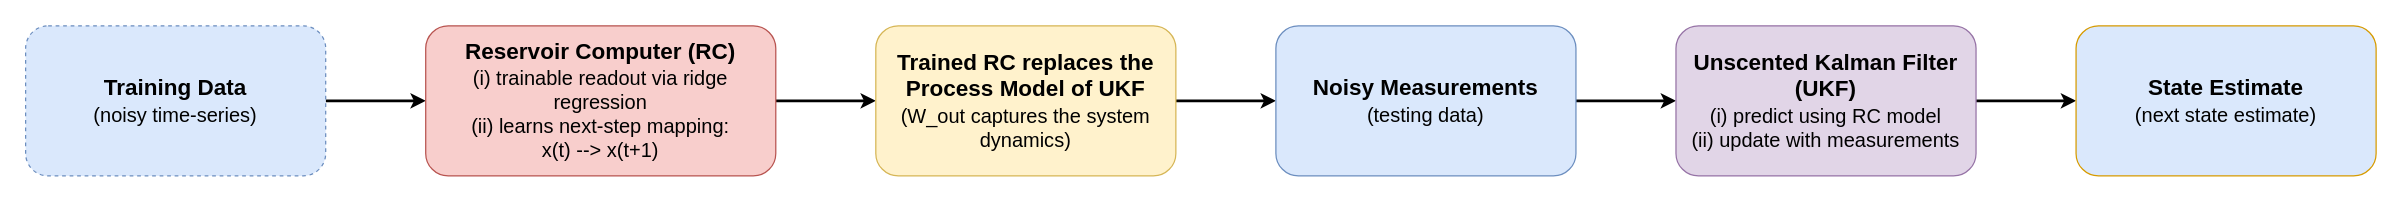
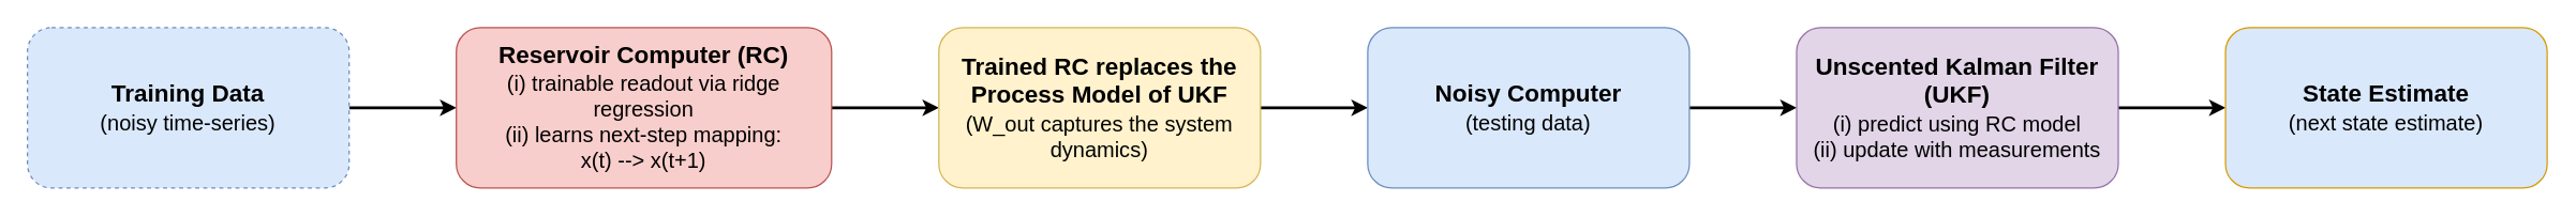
- <mxCell id="9" value="&lt;div&gt;&lt;font style=&quot;font-size: 18px;&quot;&gt;&lt;b&gt;Noisy Measurements&lt;/b&gt;&lt;/font&gt;&lt;/div&gt;&lt;div&gt;&lt;font size=&quot;3&quot;&gt;(testing data)&lt;/font&gt;&lt;/div&gt;" style="rounded=1;whiteSpace=wrap;html=1;fillColor=#dae8fc;strokeColor=#6c8ebf;" vertex="1" parent="1"><mxGeometry x="1020" y="20" width="240" height="120" as="geometry" /></mxCell>
+ <mxCell id="9" value="&lt;div&gt;&lt;font style=&quot;font-size: 18px;&quot;&gt;&lt;b&gt;Noisy Computer&lt;/b&gt;&lt;/font&gt;&lt;/div&gt;&lt;div&gt;&lt;font size=&quot;3&quot;&gt;(testing data)&lt;/font&gt;&lt;/div&gt;" style="rounded=1;whiteSpace=wrap;html=1;fillColor=#dae8fc;strokeColor=#6c8ebf;" vertex="1" parent="1"><mxGeometry x="1020" y="20" width="240" height="120" as="geometry" /></mxCell>
